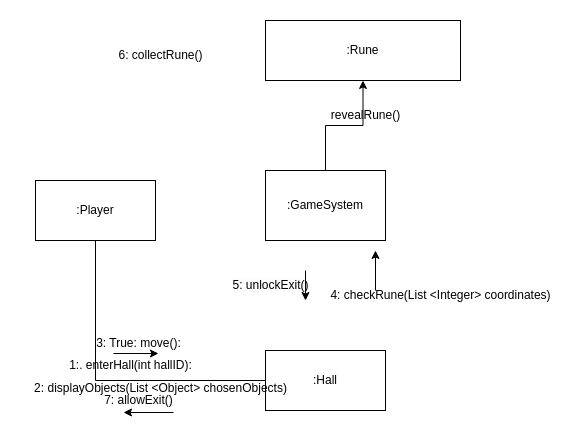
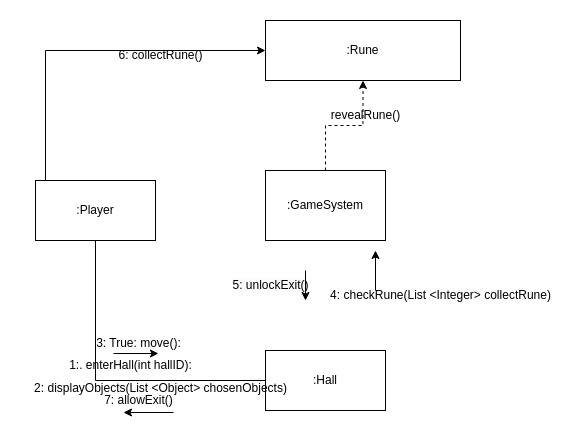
+ <mxCell id="3" style="edgeStyle=orthogonalEdgeStyle;rounded=0;orthogonalLoop=1;jettySize=auto;html=1;entryX=0;entryY=0.5;entryDx=0;entryDy=0;" edge="1" parent="1" source="4" target="8"><mxGeometry relative="1" as="geometry"><Array as="points"><mxPoint x="45" y="50" /></Array></mxGeometry></mxCell>
- <mxCell id="5" style="edgeStyle=orthogonalEdgeStyle;rounded=0;orthogonalLoop=1;jettySize=auto;html=1;entryX=0.5;entryY=1;entryDx=0;entryDy=0;" edge="1" parent="1" source="6" target="8"><mxGeometry relative="1" as="geometry" /></mxCell>
+ <mxCell id="5" style="edgeStyle=orthogonalEdgeStyle;rounded=0;orthogonalLoop=1;jettySize=auto;html=1;entryX=0.5;entryY=1;entryDx=0;entryDy=0;dashed=1;" edge="1" parent="1" source="6" target="8"><mxGeometry relative="1" as="geometry" /></mxCell>
- <mxCell id="14" value="4: checkRune(List &amp;lt;Integer&amp;gt; coordinates)" style="text;html=1;align=center;verticalAlign=middle;resizable=0;points=[];autosize=1;strokeColor=none;fillColor=none;" vertex="1" parent="1"><mxGeometry x="320" y="280" width="240" height="30" as="geometry" /></mxCell>
+ <mxCell id="14" value="4: checkRune(List &amp;lt;Integer&amp;gt; collectRune)" style="text;html=1;align=center;verticalAlign=middle;resizable=0;points=[];autosize=1;strokeColor=none;fillColor=none;" vertex="1" parent="1"><mxGeometry x="320" y="280" width="240" height="30" as="geometry" /></mxCell>
